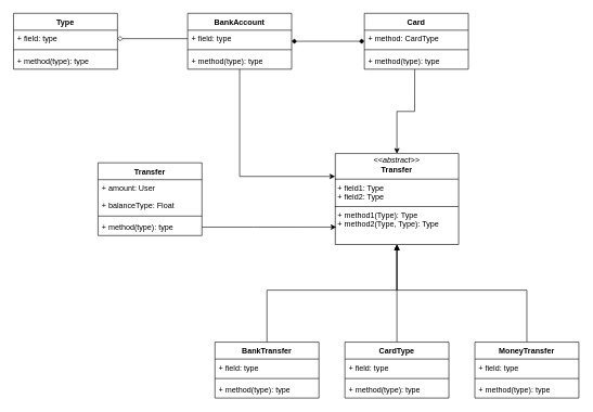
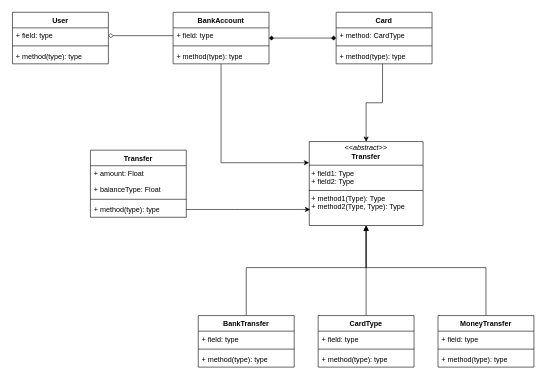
- <mxCell id="12" value="Type" style="swimlane;fontStyle=1;align=center;verticalAlign=top;childLayout=stackLayout;horizontal=1;startSize=26;horizontalStack=0;resizeParent=1;resizeParentMax=0;resizeLast=0;collapsible=1;marginBottom=0;whiteSpace=wrap;html=1;" vertex="1" parent="1"><mxGeometry x="20" y="20" width="160" height="86" as="geometry" /></mxCell>
+ <mxCell id="12" value="User" style="swimlane;fontStyle=1;align=center;verticalAlign=top;childLayout=stackLayout;horizontal=1;startSize=26;horizontalStack=0;resizeParent=1;resizeParentMax=0;resizeLast=0;collapsible=1;marginBottom=0;whiteSpace=wrap;html=1;" vertex="1" parent="1"><mxGeometry x="20" y="20" width="160" height="86" as="geometry" /></mxCell>
- <mxCell id="30" value="+ amount: User" style="text;strokeColor=none;fillColor=none;align=left;verticalAlign=top;spacingLeft=4;spacingRight=4;overflow=hidden;rotatable=0;points=[[0,0.5],[1,0.5]];portConstraint=eastwest;whiteSpace=wrap;html=1;" vertex="1" parent="29"><mxGeometry y="26" width="160" height="26" as="geometry" /></mxCell>
+ <mxCell id="30" value="+ amount: Float" style="text;strokeColor=none;fillColor=none;align=left;verticalAlign=top;spacingLeft=4;spacingRight=4;overflow=hidden;rotatable=0;points=[[0,0.5],[1,0.5]];portConstraint=eastwest;whiteSpace=wrap;html=1;" vertex="1" parent="29"><mxGeometry y="26" width="160" height="26" as="geometry" /></mxCell>
